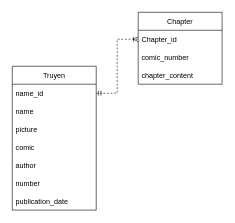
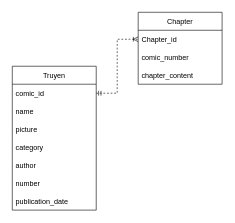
- <mxCell id="3" value="name_id" style="text;strokeColor=none;fillColor=none;align=left;verticalAlign=middle;spacingLeft=4;spacingRight=4;overflow=hidden;points=[[0,0.5],[1,0.5]];portConstraint=eastwest;rotatable=0;" vertex="1" parent="2"><mxGeometry y="30" width="140" height="30" as="geometry" /></mxCell>
+ <mxCell id="3" value="comic_id" style="text;strokeColor=none;fillColor=none;align=left;verticalAlign=middle;spacingLeft=4;spacingRight=4;overflow=hidden;points=[[0,0.5],[1,0.5]];portConstraint=eastwest;rotatable=0;" vertex="1" parent="2"><mxGeometry y="30" width="140" height="30" as="geometry" /></mxCell>
- <mxCell id="6" value="comic" style="text;strokeColor=none;fillColor=none;align=left;verticalAlign=middle;spacingLeft=4;spacingRight=4;overflow=hidden;points=[[0,0.5],[1,0.5]];portConstraint=eastwest;rotatable=0;" vertex="1" parent="2"><mxGeometry y="120" width="140" height="30" as="geometry" /></mxCell>
+ <mxCell id="6" value="category" style="text;strokeColor=none;fillColor=none;align=left;verticalAlign=middle;spacingLeft=4;spacingRight=4;overflow=hidden;points=[[0,0.5],[1,0.5]];portConstraint=eastwest;rotatable=0;" vertex="1" parent="2"><mxGeometry y="120" width="140" height="30" as="geometry" /></mxCell>
